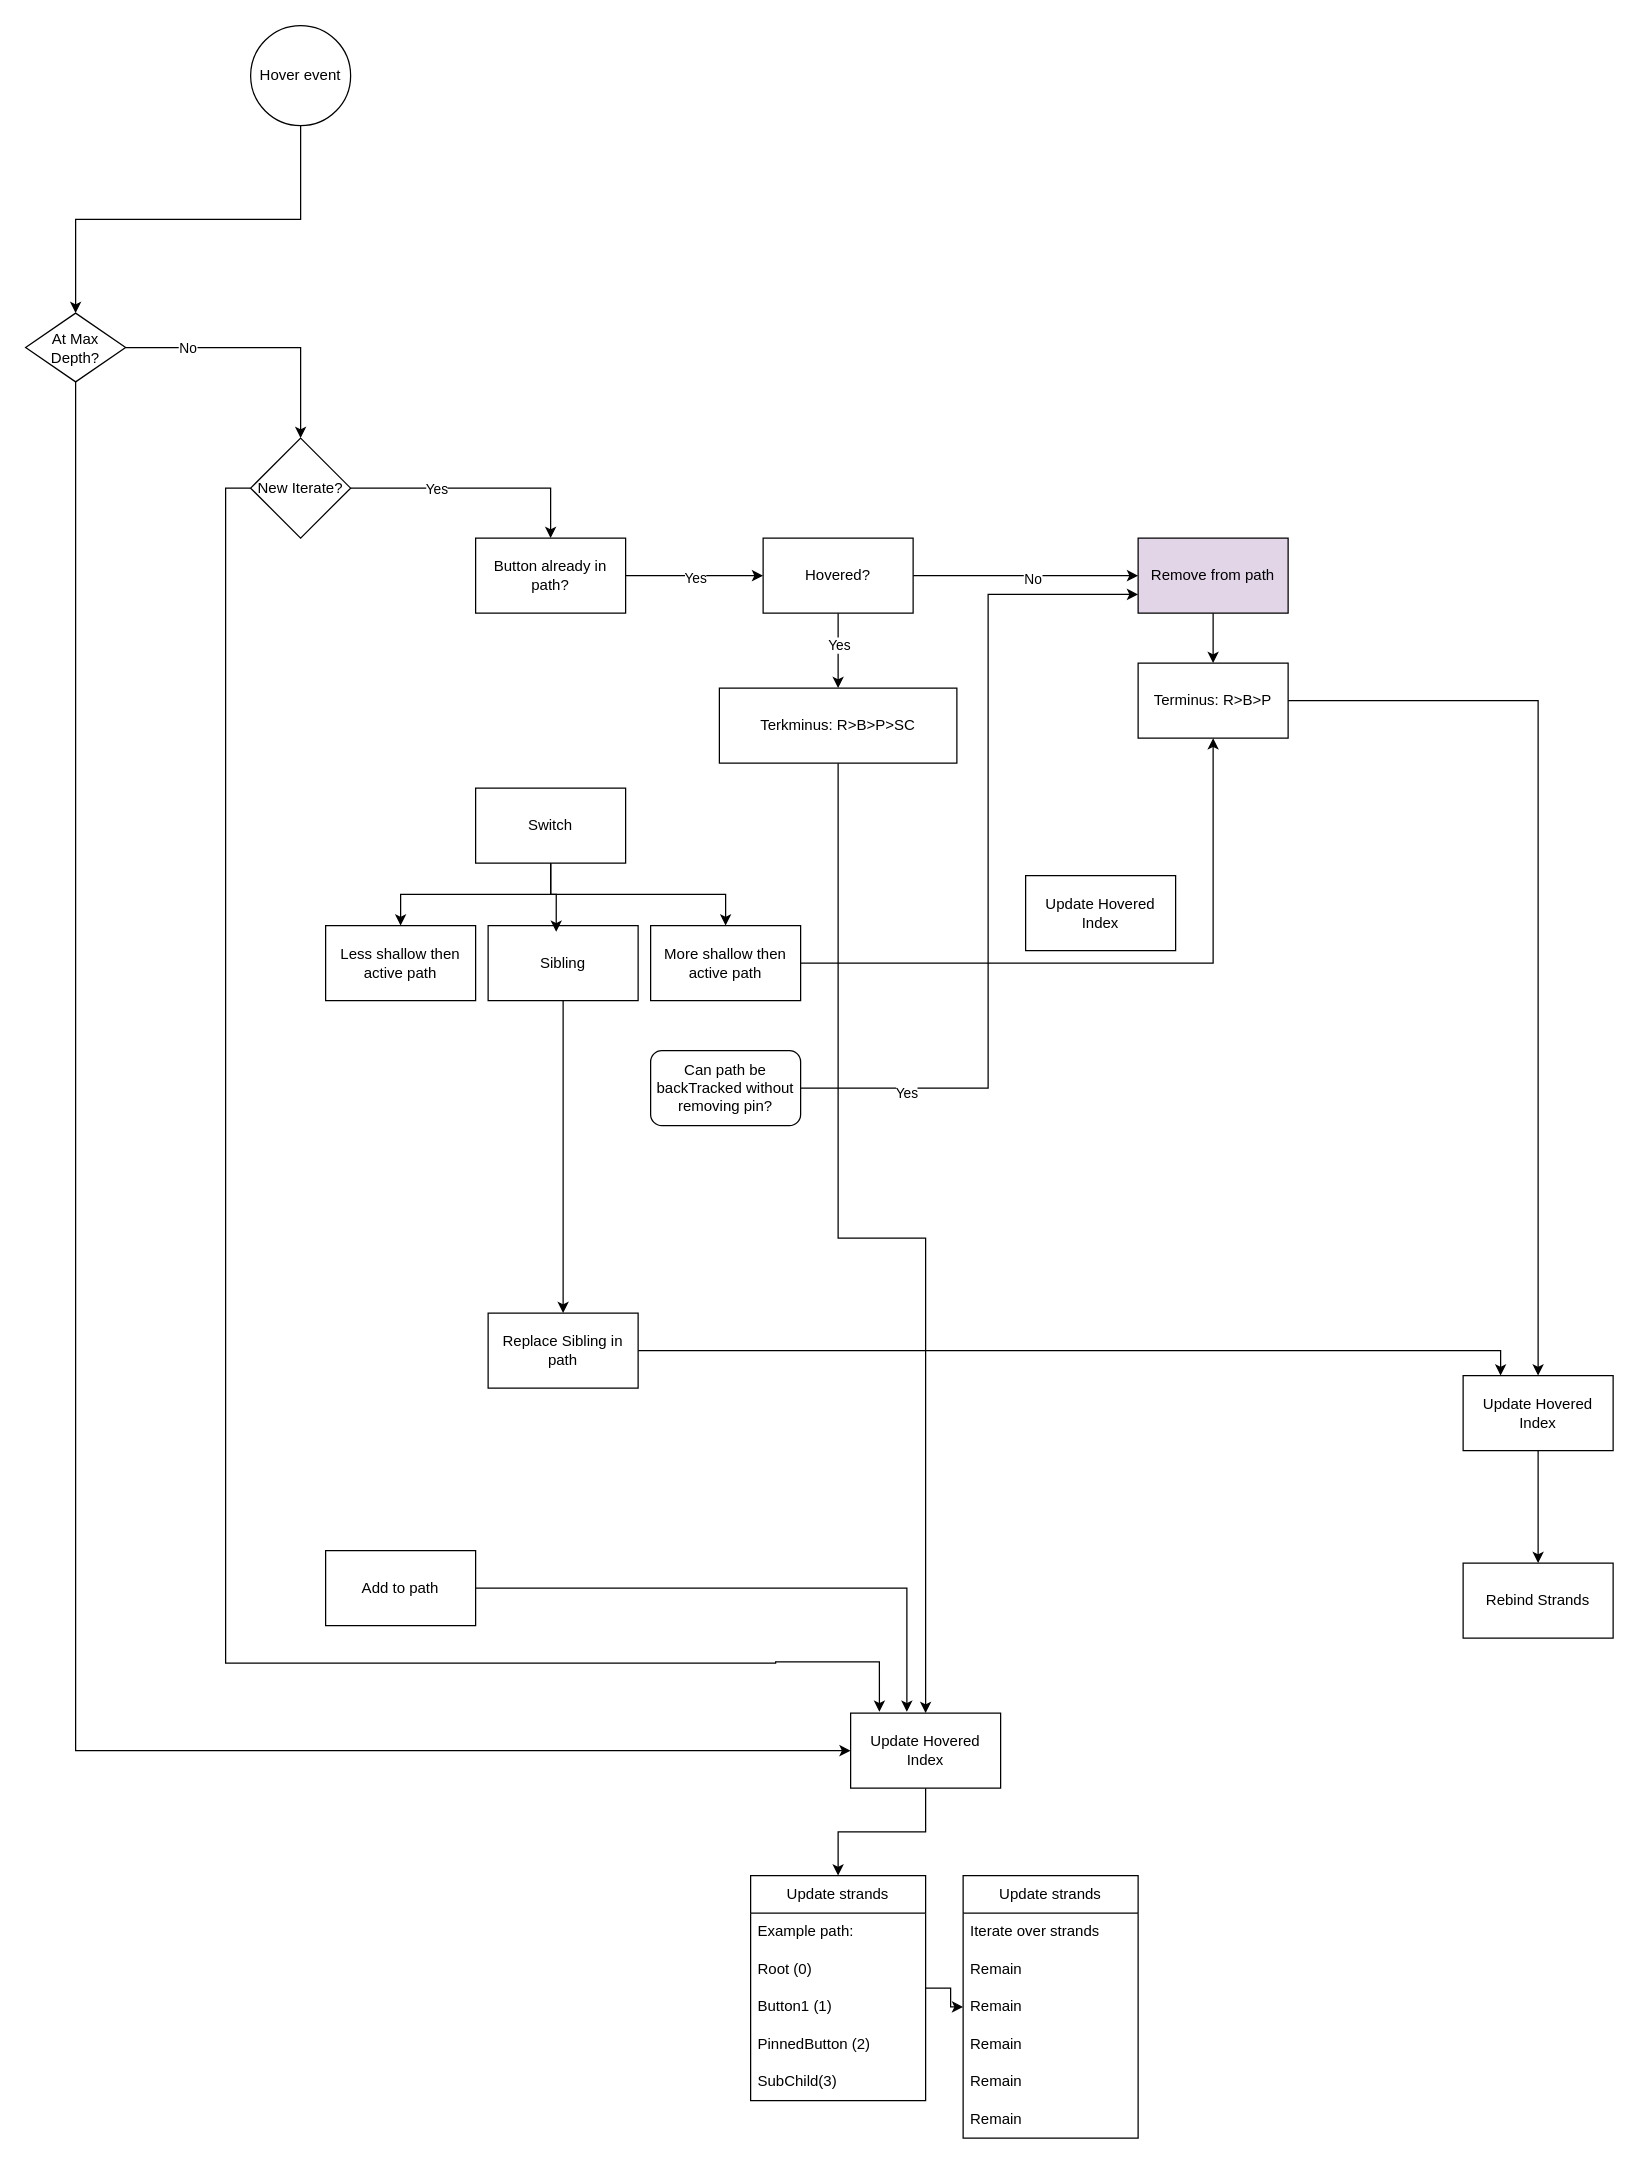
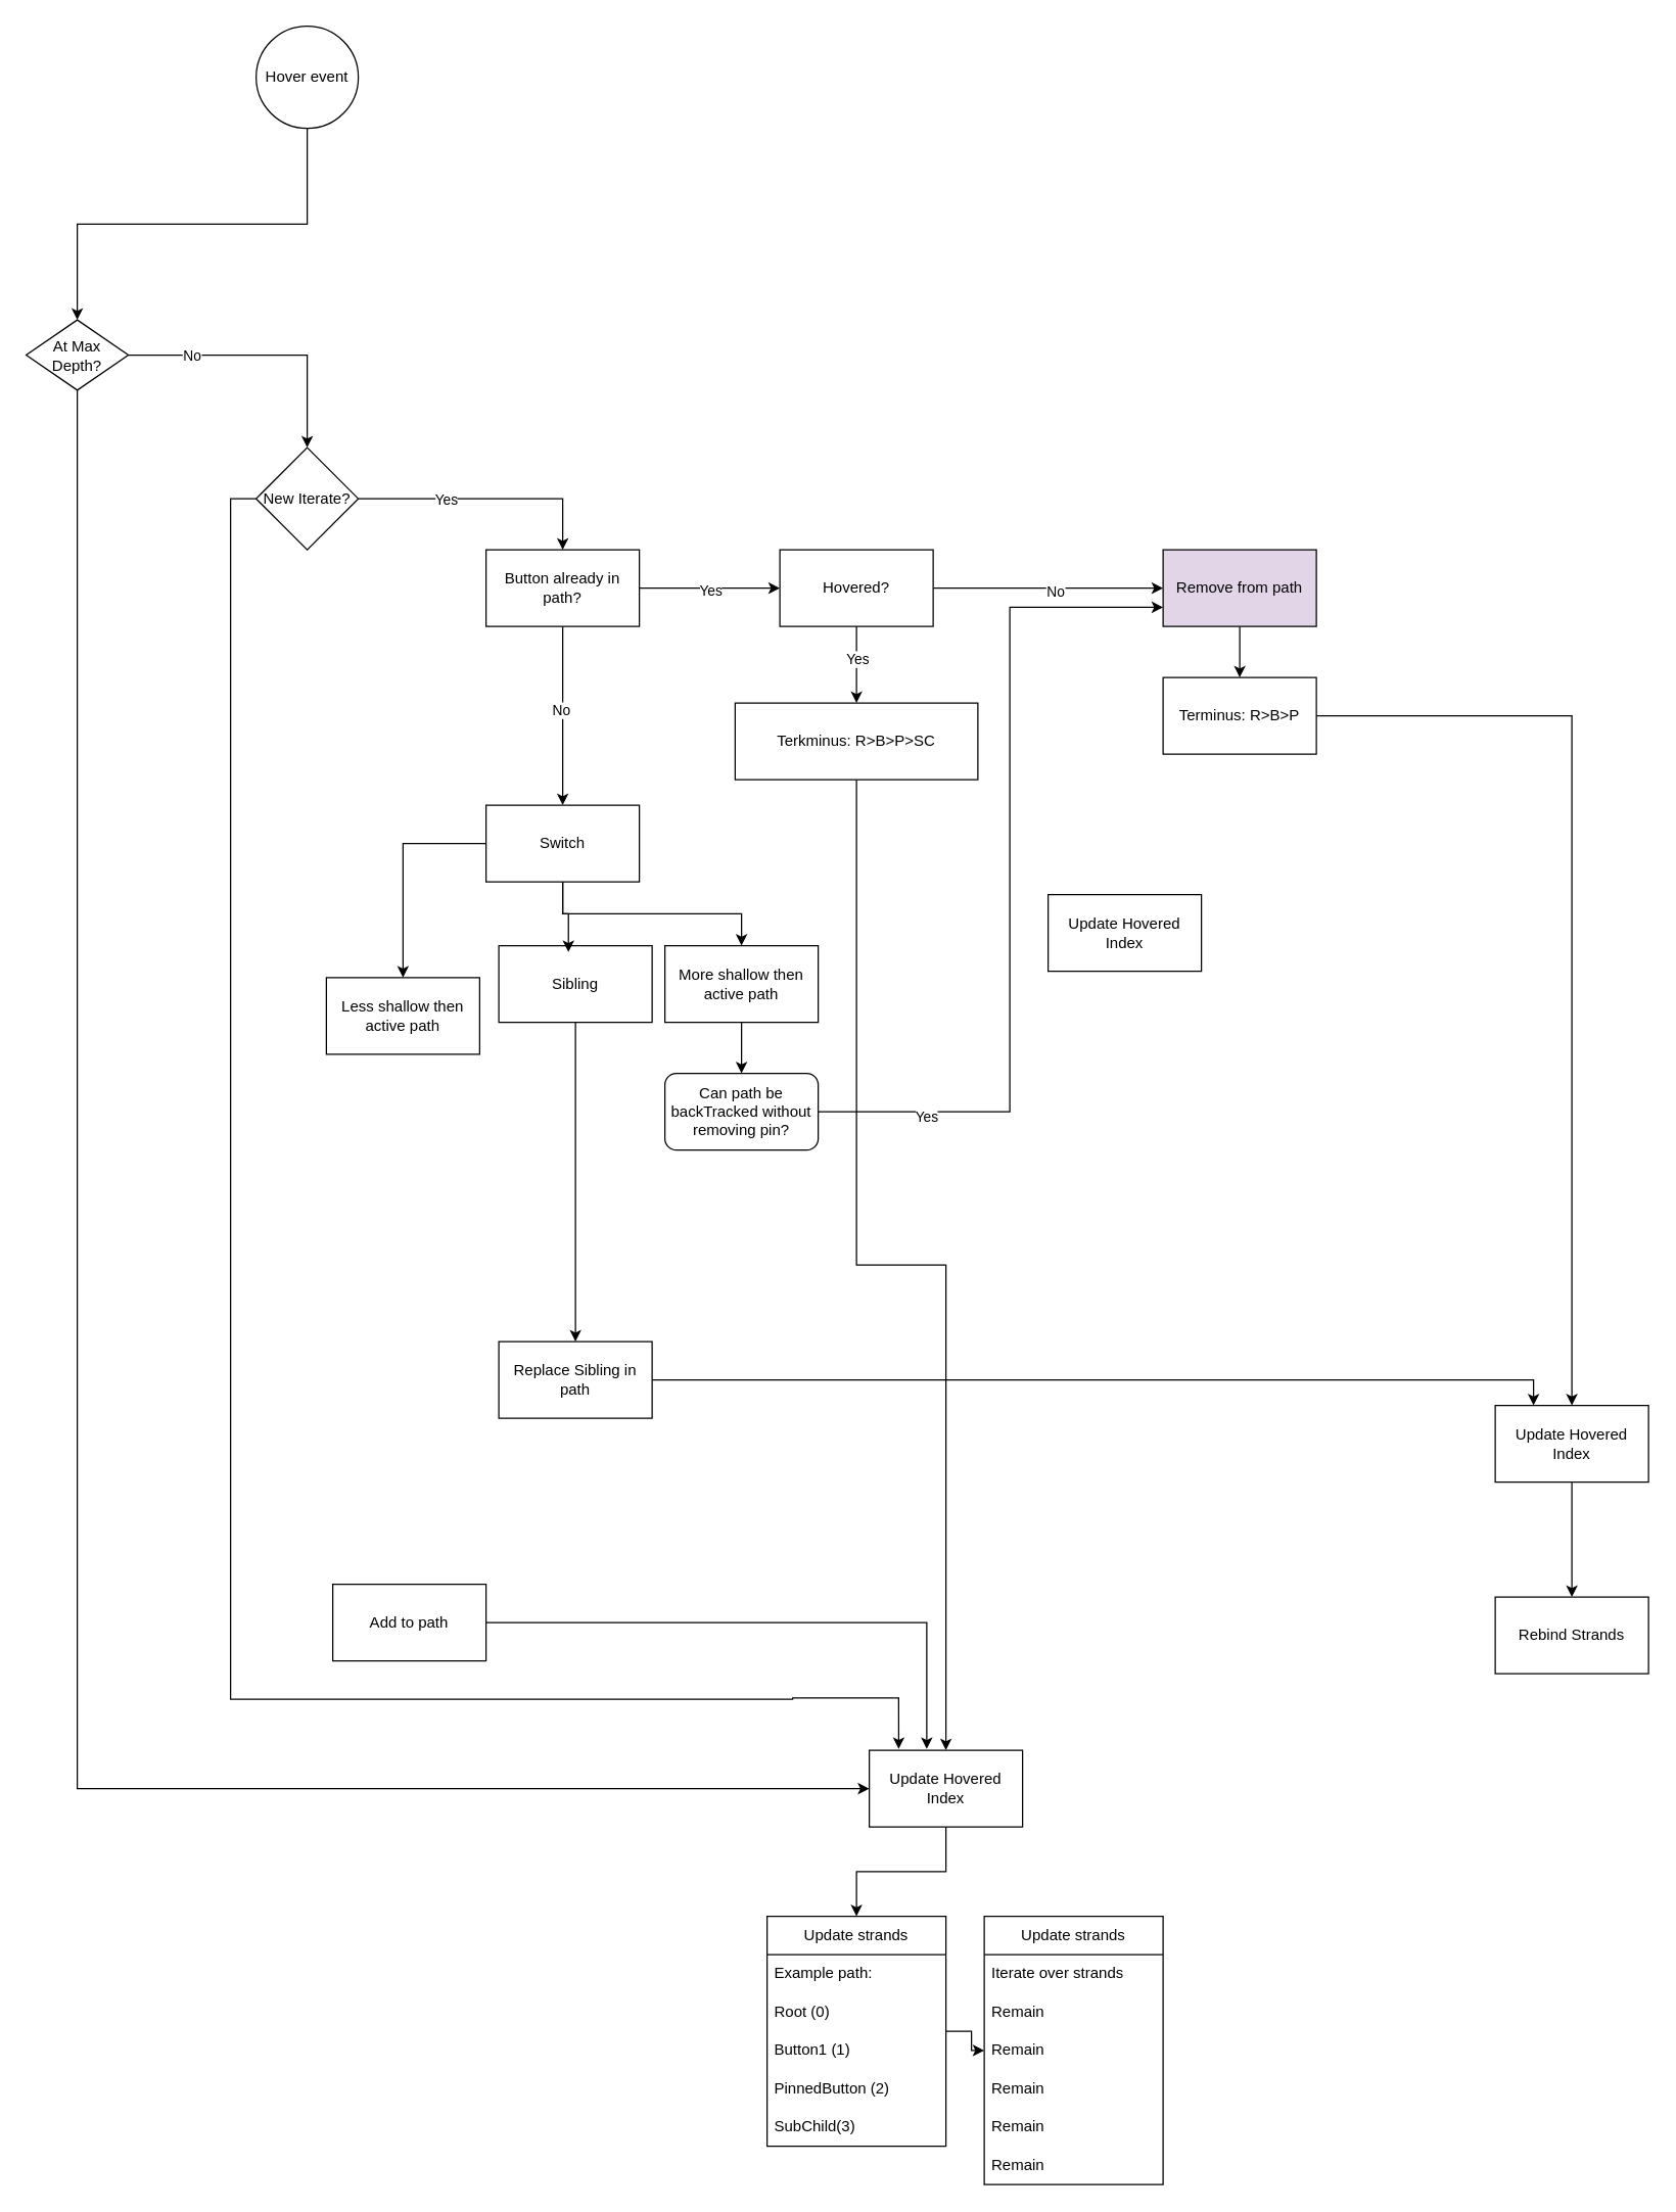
+ <mxCell id="31" style="edgeStyle=orthogonalEdgeStyle;rounded=0;orthogonalLoop=1;jettySize=auto;html=1;entryX=0.5;entryY=0;entryDx=0;entryDy=0;" parent="1" source="35" target="24" edge="1"><mxGeometry relative="1" as="geometry" /></mxCell>
+ <mxCell id="32" value="&lt;div&gt;No&lt;/div&gt;" style="edgeLabel;html=1;align=center;verticalAlign=middle;resizable=0;points=[];" parent="31" vertex="1" connectable="0"><mxGeometry x="-0.076" y="-2" relative="1" as="geometry"><mxPoint as="offset" /></mxGeometry></mxCell>
- <mxCell id="25" value="Less shallow then active path" style="whiteSpace=wrap;html=1;" parent="1" vertex="1"><mxGeometry x="260" y="740" width="120" height="60" as="geometry" /></mxCell>
+ <mxCell id="25" value="Less shallow then active path" style="whiteSpace=wrap;html=1;" parent="1" vertex="1"><mxGeometry x="255" y="765" width="120" height="60" as="geometry" /></mxCell>
- <mxCell id="28" value="" style="edgeStyle=orthogonalEdgeStyle;rounded=0;orthogonalLoop=1;jettySize=auto;html=1;" parent="1" source="29" target="46" edge="1"><mxGeometry relative="1" as="geometry" /></mxCell>
+ <mxCell id="28" value="" style="edgeStyle=orthogonalEdgeStyle;rounded=0;orthogonalLoop=1;jettySize=auto;html=1;" parent="1" source="29" target="52" edge="1"><mxGeometry relative="1" as="geometry" /></mxCell>
